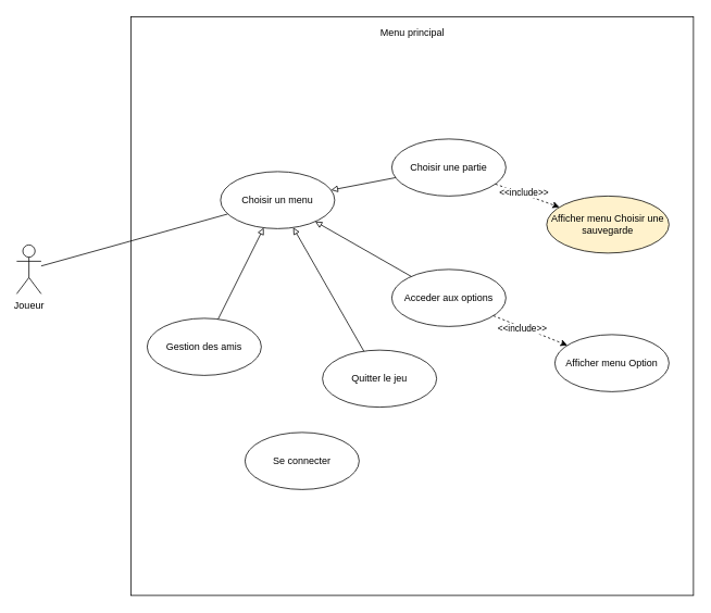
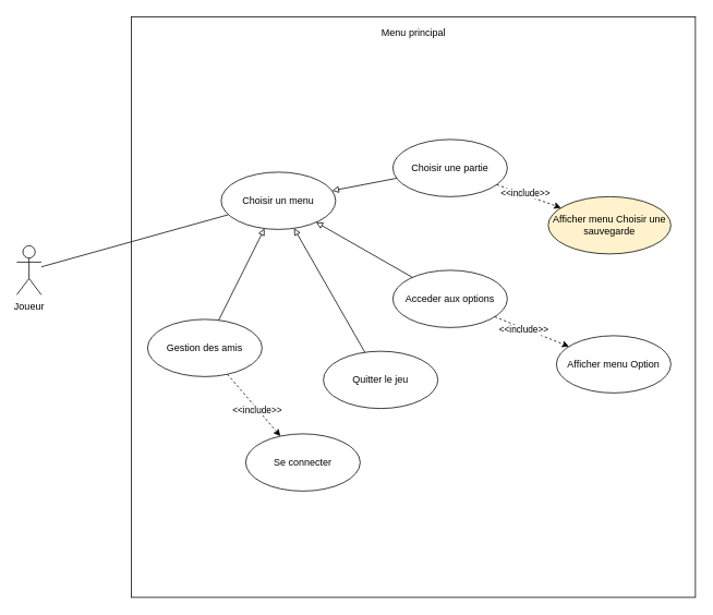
+ <mxCell id="17" style="edgeStyle=none;rounded=0;orthogonalLoop=1;jettySize=auto;html=1;startArrow=none;startFill=0;endArrow=classic;endFill=1;dashed=1;" parent="1" source="19" target="16" edge="1"><mxGeometry relative="1" as="geometry" /></mxCell>
+ <mxCell id="18" value="&amp;lt;&amp;lt;include&amp;gt;&amp;gt;" style="edgeLabel;html=1;align=center;verticalAlign=middle;resizable=0;points=[];" parent="17" vertex="1" connectable="0"><mxGeometry x="0.121" y="-1" relative="1" as="geometry"><mxPoint as="offset" /></mxGeometry></mxCell>
